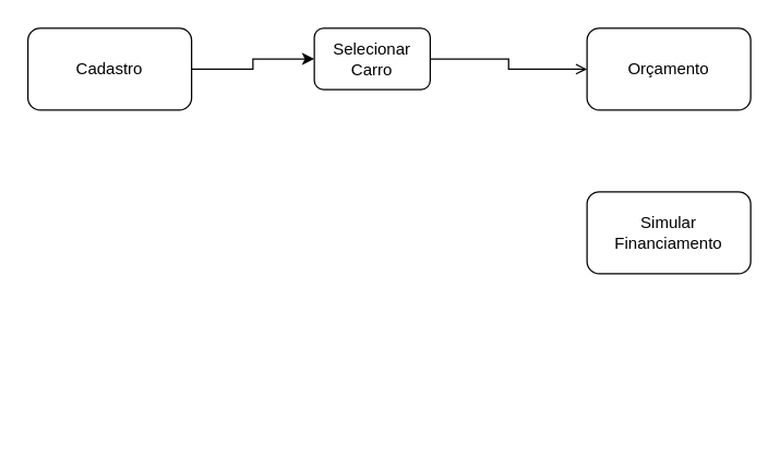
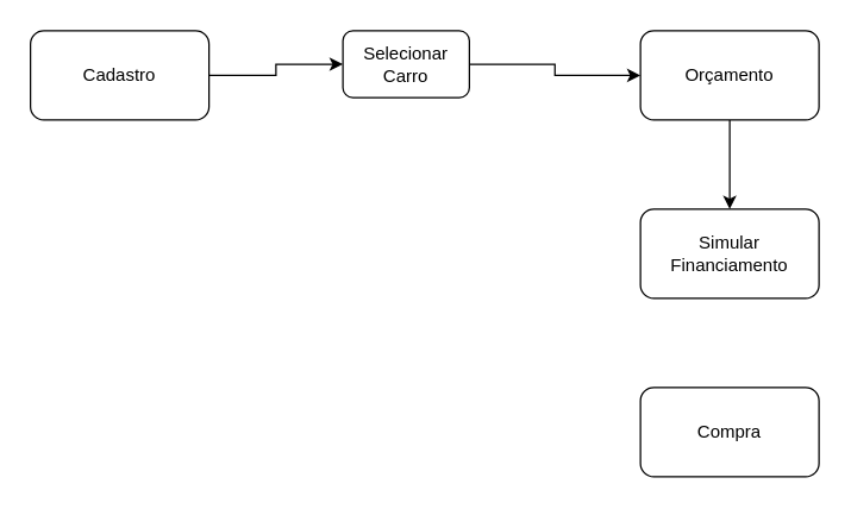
- <mxCell id="6" style="edgeStyle=orthogonalEdgeStyle;rounded=0;orthogonalLoop=1;jettySize=auto;html=1;endArrow=open;" edge="1" parent="1" source="7" target="5"><mxGeometry relative="1" as="geometry" /></mxCell>
+ <mxCell id="6" style="edgeStyle=orthogonalEdgeStyle;rounded=0;orthogonalLoop=1;jettySize=auto;html=1;" edge="1" parent="1" source="7" target="5"><mxGeometry relative="1" as="geometry" /></mxCell>
+ <mxCell id="4" style="edgeStyle=orthogonalEdgeStyle;rounded=0;orthogonalLoop=1;jettySize=auto;html=1;" edge="1" parent="1" source="5" target="8"><mxGeometry relative="1" as="geometry" /></mxCell>
+ <mxCell id="9" value="Compra" style="rounded=1;whiteSpace=wrap;html=1;" vertex="1" parent="1"><mxGeometry x="430" y="260" width="120" height="60" as="geometry" /></mxCell>
